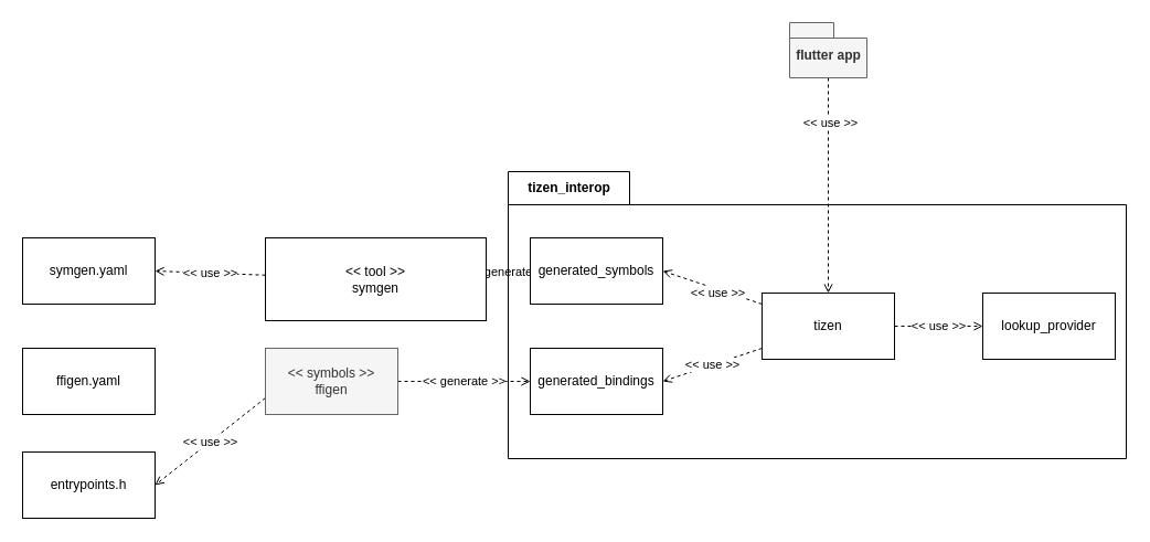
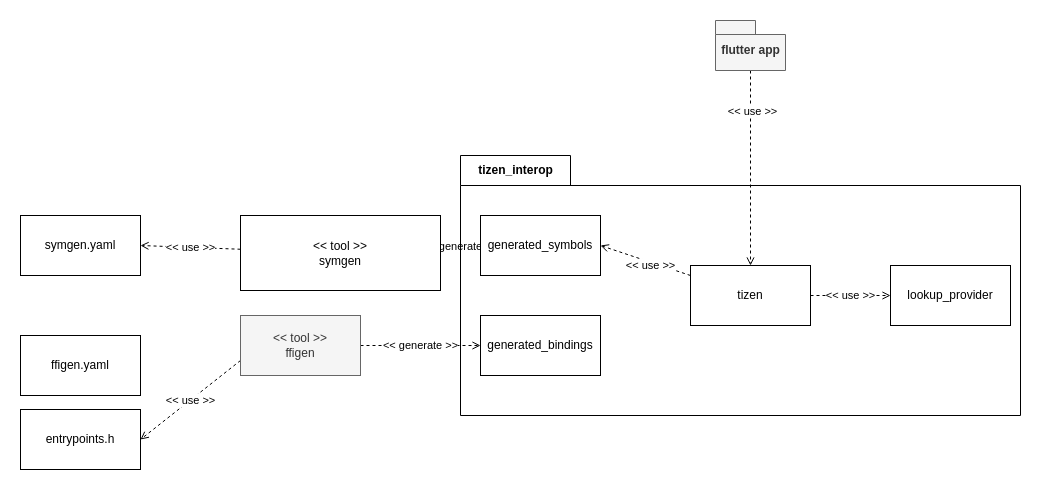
- <mxCell id="15" value="&amp;lt;&amp;lt; use &amp;gt;&amp;gt;" style="edgeStyle=none;html=1;entryX=1;entryY=0.5;entryDx=0;entryDy=0;dashed=1;endArrow=open;endFill=0;" edge="1" parent="11" source="17" target="13"><mxGeometry relative="1" as="geometry" /></mxCell>
- <mxCell id="9" value="ffigen.yaml" style="rounded=0;whiteSpace=wrap;html=1;" vertex="1" parent="1"><mxGeometry x="20" y="315" width="120" height="60" as="geometry" /></mxCell>
+ <mxCell id="9" value="ffigen.yaml" style="rounded=0;whiteSpace=wrap;html=1;" vertex="1" parent="1"><mxGeometry x="20" y="335" width="120" height="60" as="geometry" /></mxCell>
- <mxCell id="8" value="&amp;lt;&amp;lt; symbols &amp;gt;&amp;gt;&lt;br&gt;ffigen" style="rounded=0;whiteSpace=wrap;html=1;fillColor=#f5f5f5;fontColor=#333333;strokeColor=#666666;" vertex="1" parent="1"><mxGeometry x="240" y="315" width="120" height="60" as="geometry" /></mxCell>
+ <mxCell id="8" value="&amp;lt;&amp;lt; tool &amp;gt;&amp;gt;&lt;br&gt;ffigen" style="rounded=0;whiteSpace=wrap;html=1;fillColor=#f5f5f5;fontColor=#333333;strokeColor=#666666;" vertex="1" parent="1"><mxGeometry x="240" y="315" width="120" height="60" as="geometry" /></mxCell>
